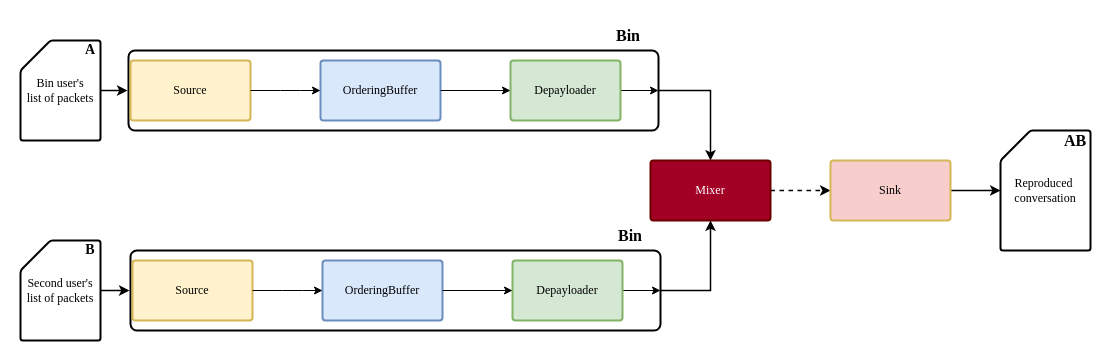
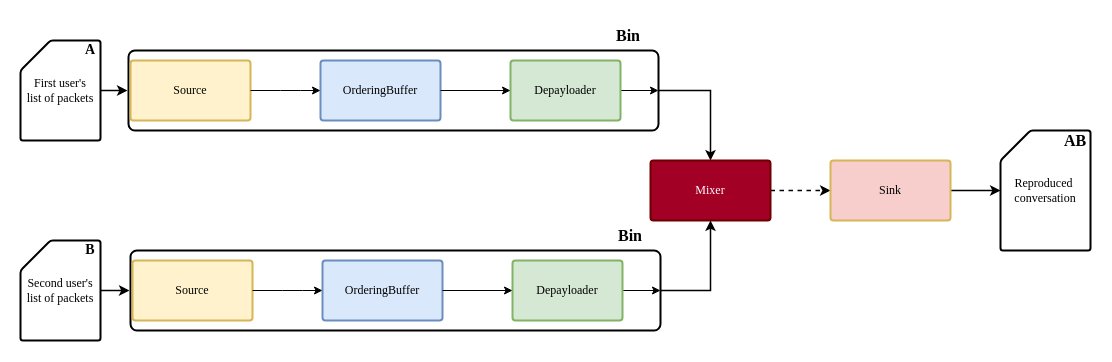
- <mxCell id="11" value="&lt;font face=&quot;Montserrat&quot; data-font-src=&quot;https://fonts.googleapis.com/css?family=Montserrat&quot;&gt;Bin user's&lt;br&gt;list of packets&lt;/font&gt;" style="shape=card;whiteSpace=wrap;html=1;strokeWidth=2;rounded=1;size=30;arcSize=5;" parent="10" vertex="1"><mxGeometry width="80" height="100" as="geometry" /></mxCell>
+ <mxCell id="11" value="&lt;font face=&quot;Montserrat&quot; data-font-src=&quot;https://fonts.googleapis.com/css?family=Montserrat&quot;&gt;First user's&lt;br&gt;list of packets&lt;/font&gt;" style="shape=card;whiteSpace=wrap;html=1;strokeWidth=2;rounded=1;size=30;arcSize=5;" parent="10" vertex="1"><mxGeometry width="80" height="100" as="geometry" /></mxCell>
